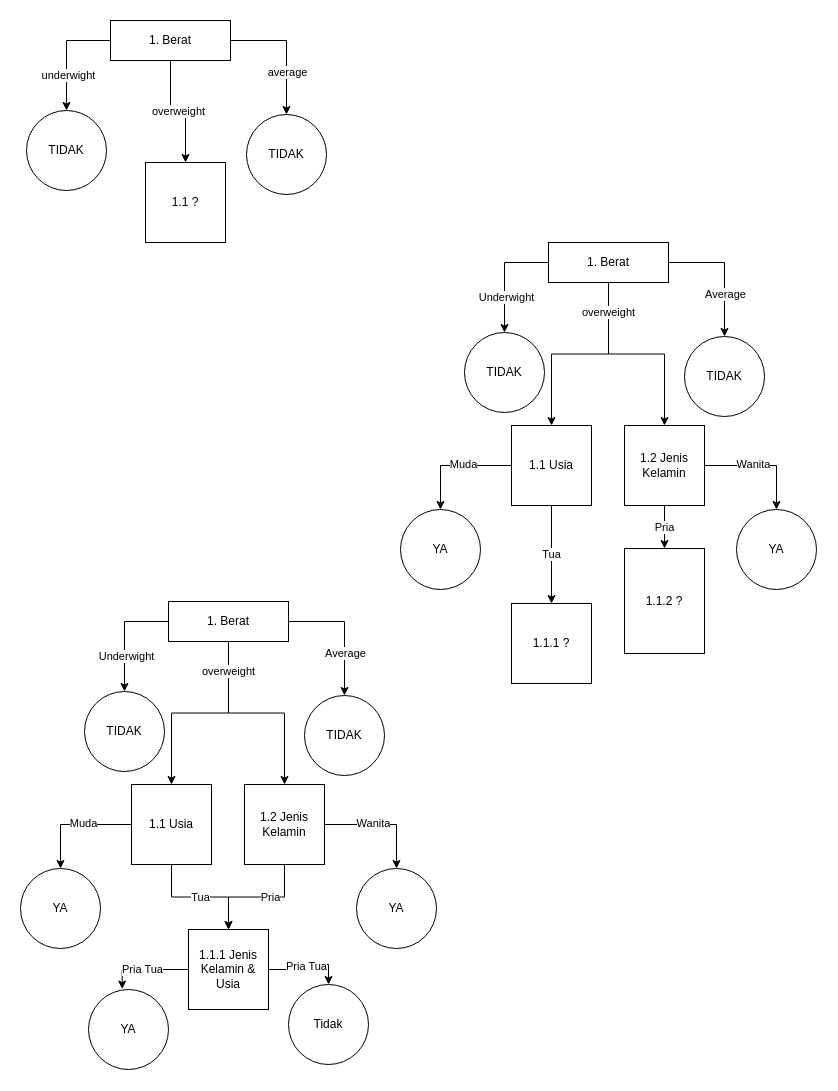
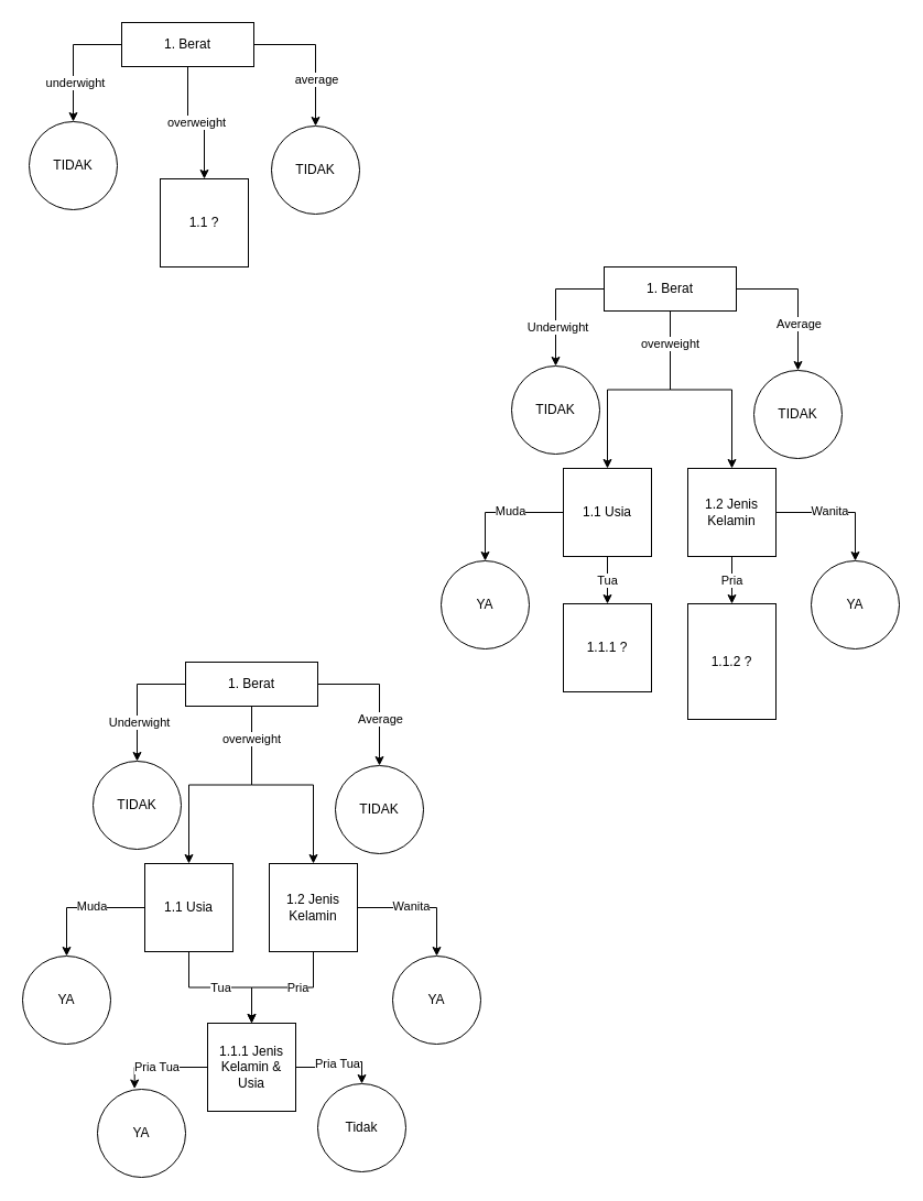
- <mxCell id="58" value="1.1.1 ?" style="whiteSpace=wrap;html=1;aspect=fixed;" parent="1" vertex="1"><mxGeometry x="511" y="603" width="80" height="80" as="geometry" /></mxCell>
+ <mxCell id="58" value="1.1.1 ?" style="whiteSpace=wrap;html=1;aspect=fixed;" parent="1" vertex="1"><mxGeometry x="511" y="548" width="80" height="80" as="geometry" /></mxCell>
